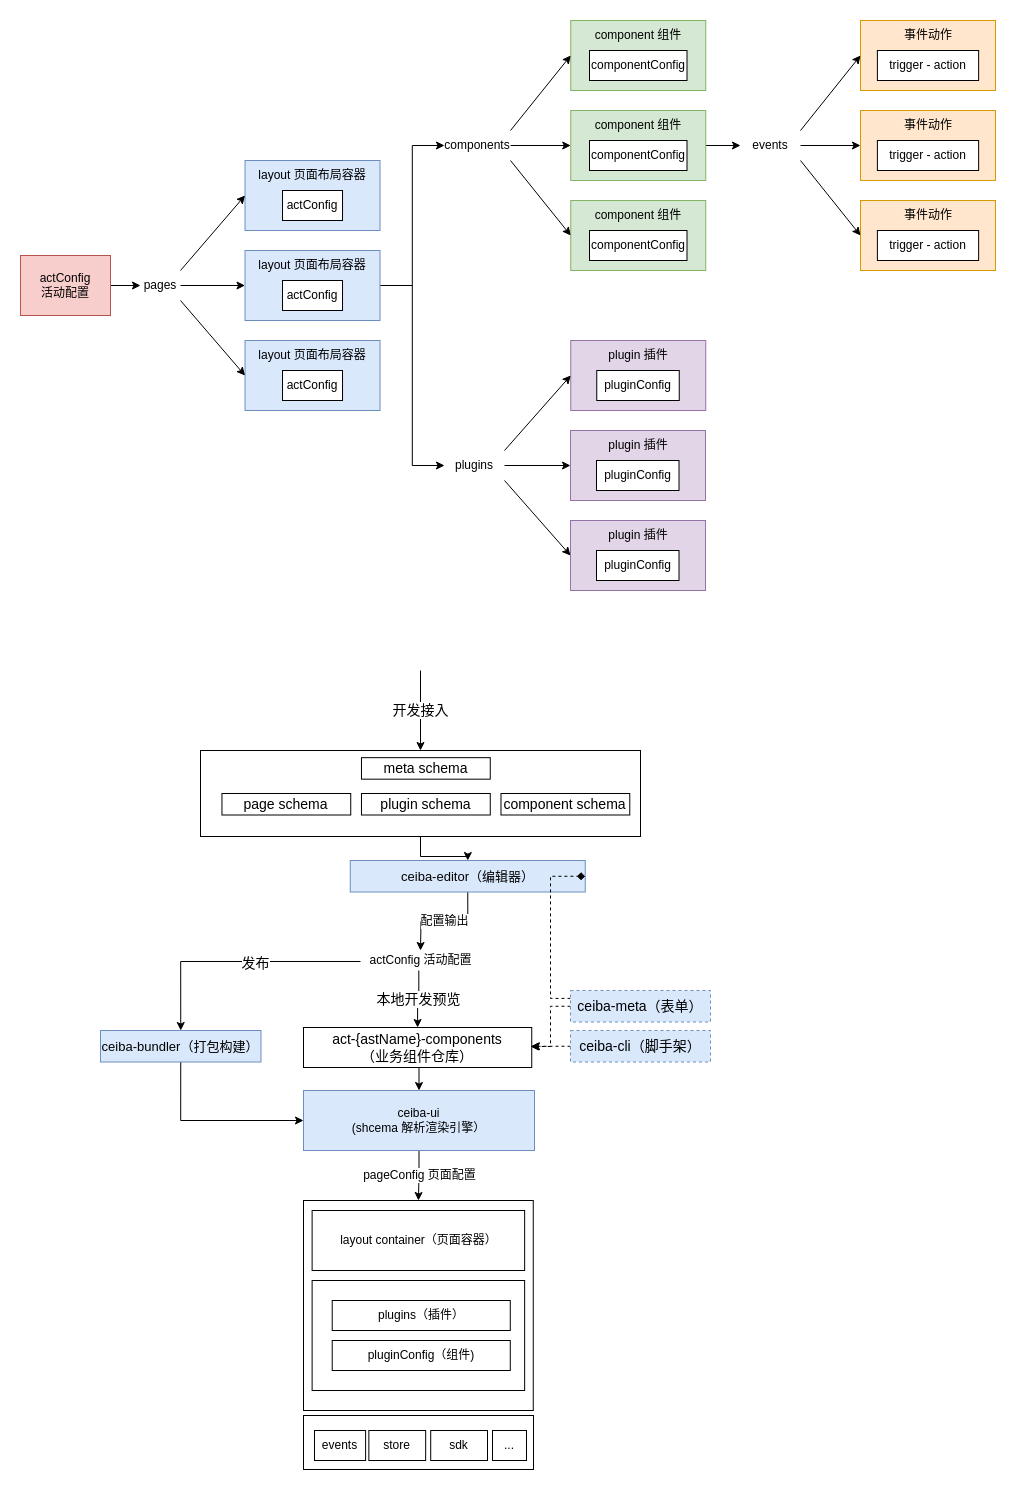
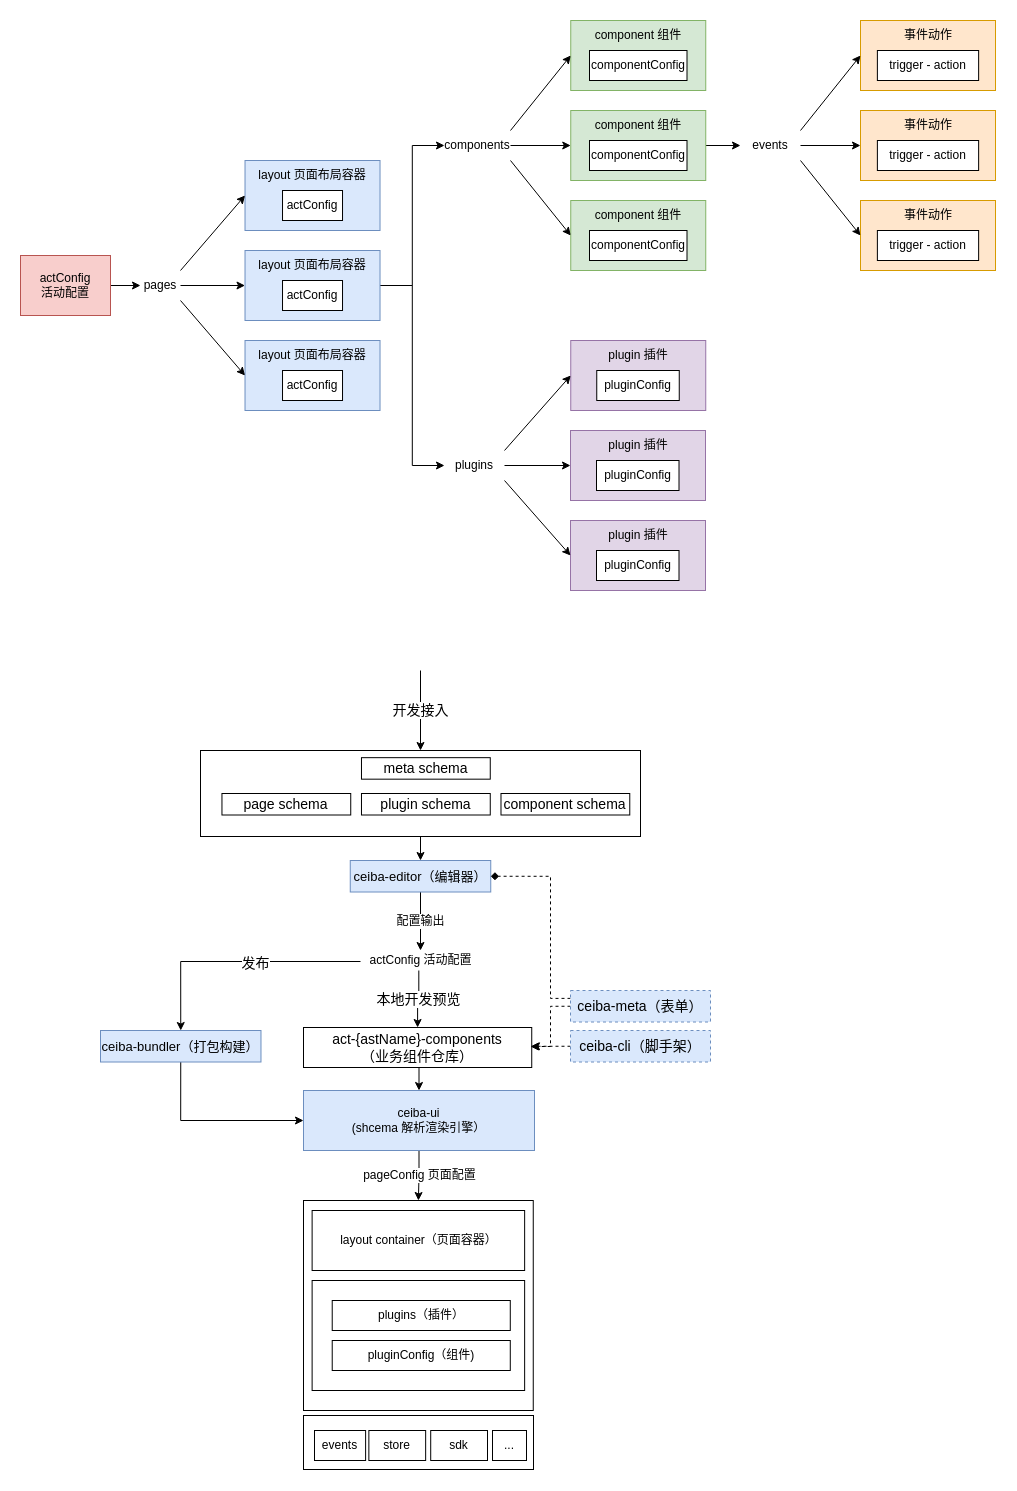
- <mxCell id="8" value="ceiba-editor（编辑器）" style="rounded=0;whiteSpace=wrap;html=1;fontSize=13;fillColor=#dae8fc;strokeColor=#6c8ebf;" parent="6" vertex="1"><mxGeometry x="169.756" y="90" width="235" height="31.5" as="geometry" /></mxCell>
+ <mxCell id="8" value="ceiba-editor（编辑器）" style="rounded=0;whiteSpace=wrap;html=1;fontSize=13;fillColor=#dae8fc;strokeColor=#6c8ebf;" parent="6" vertex="1"><mxGeometry x="169.756" y="90" width="140.488" height="31.5" as="geometry" /></mxCell>
